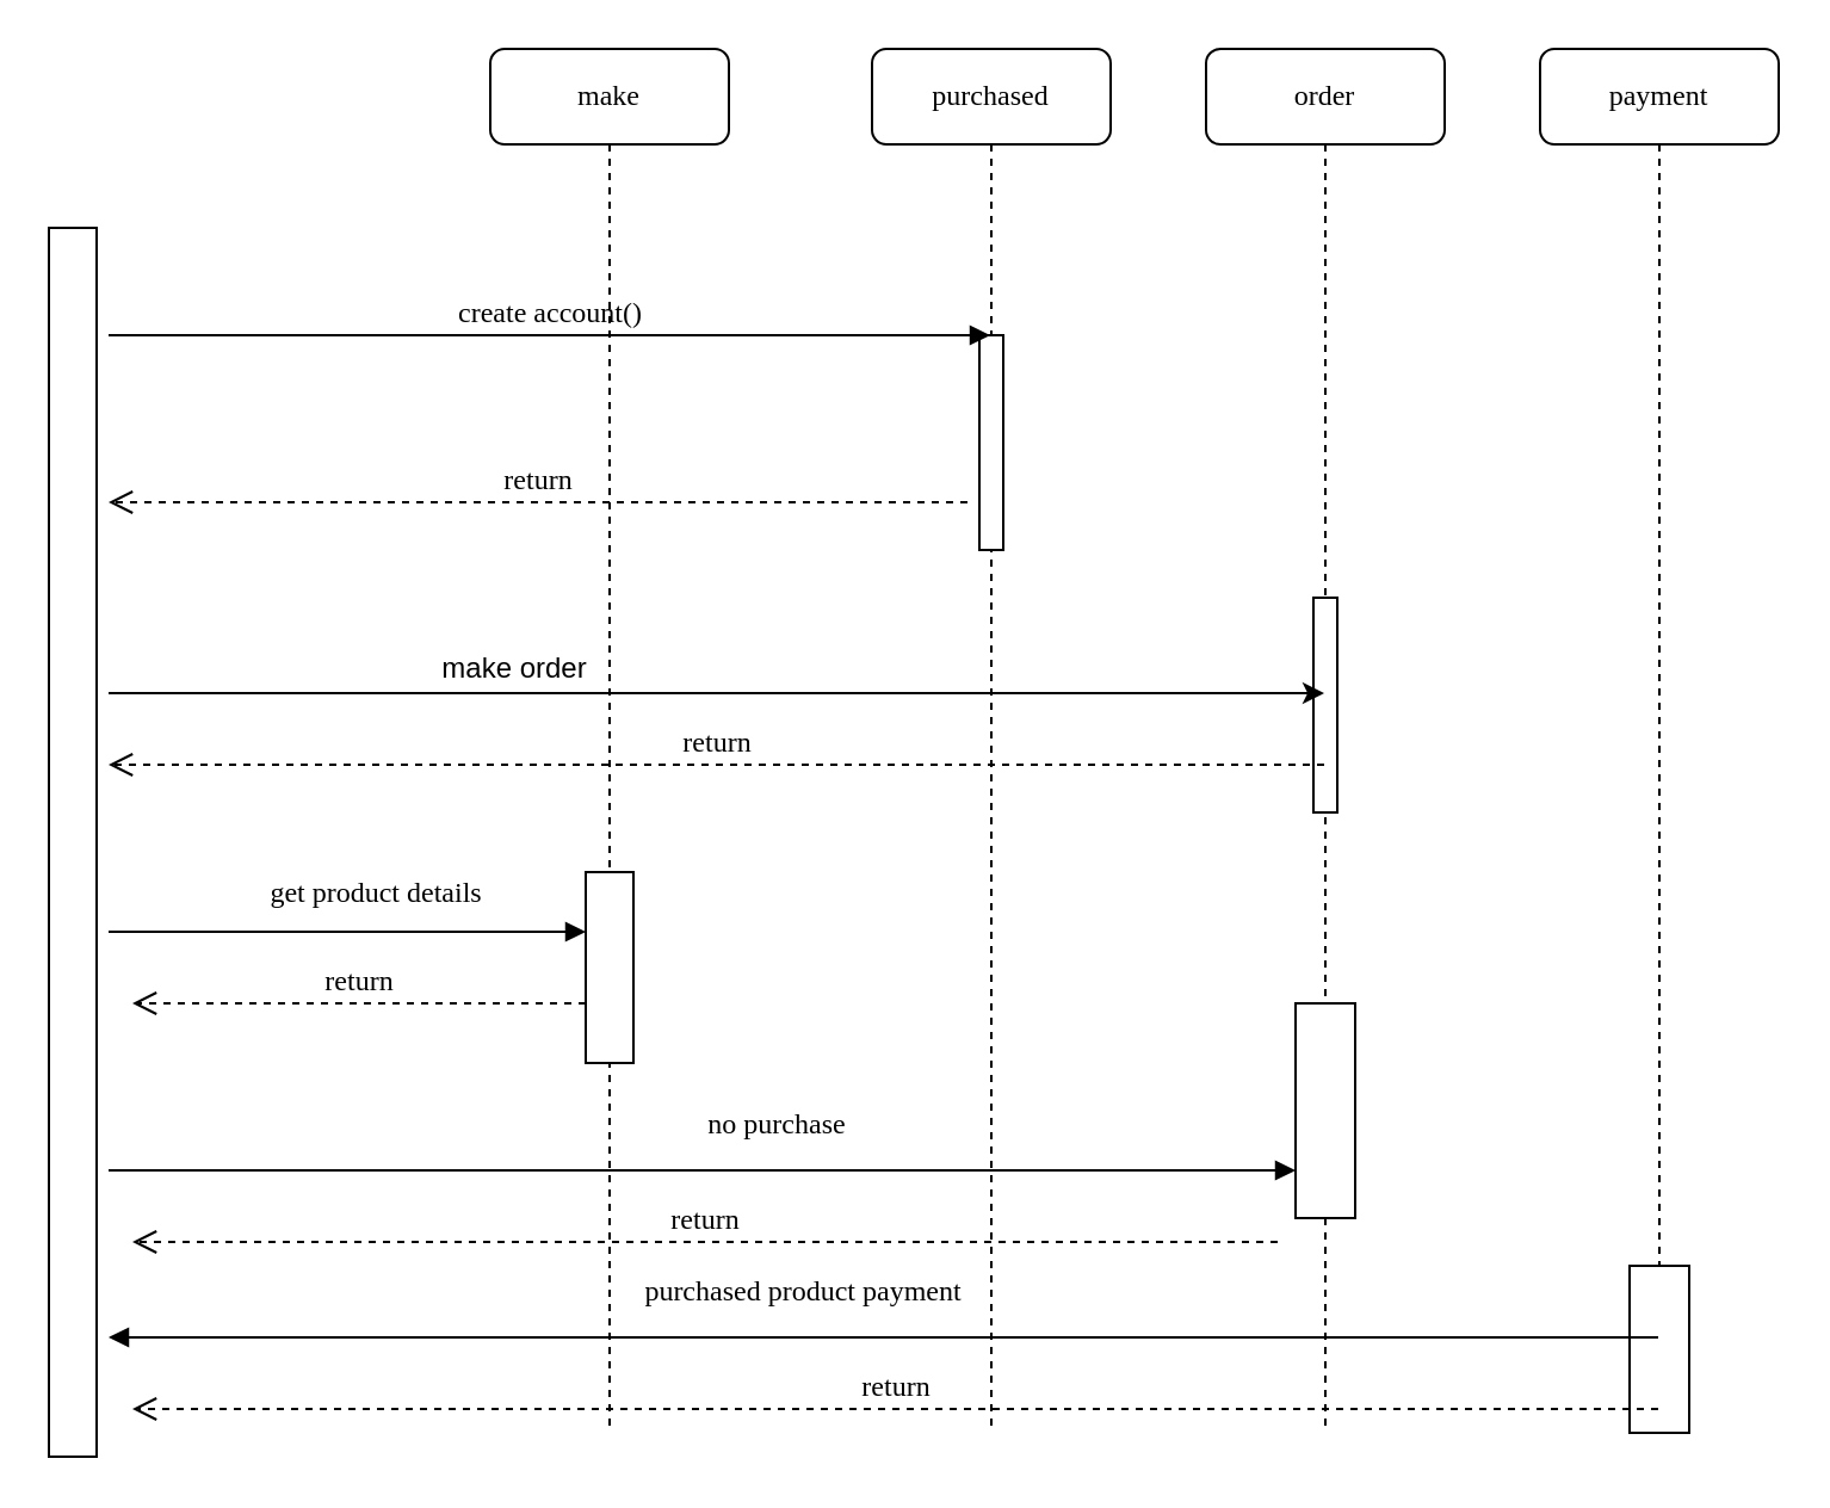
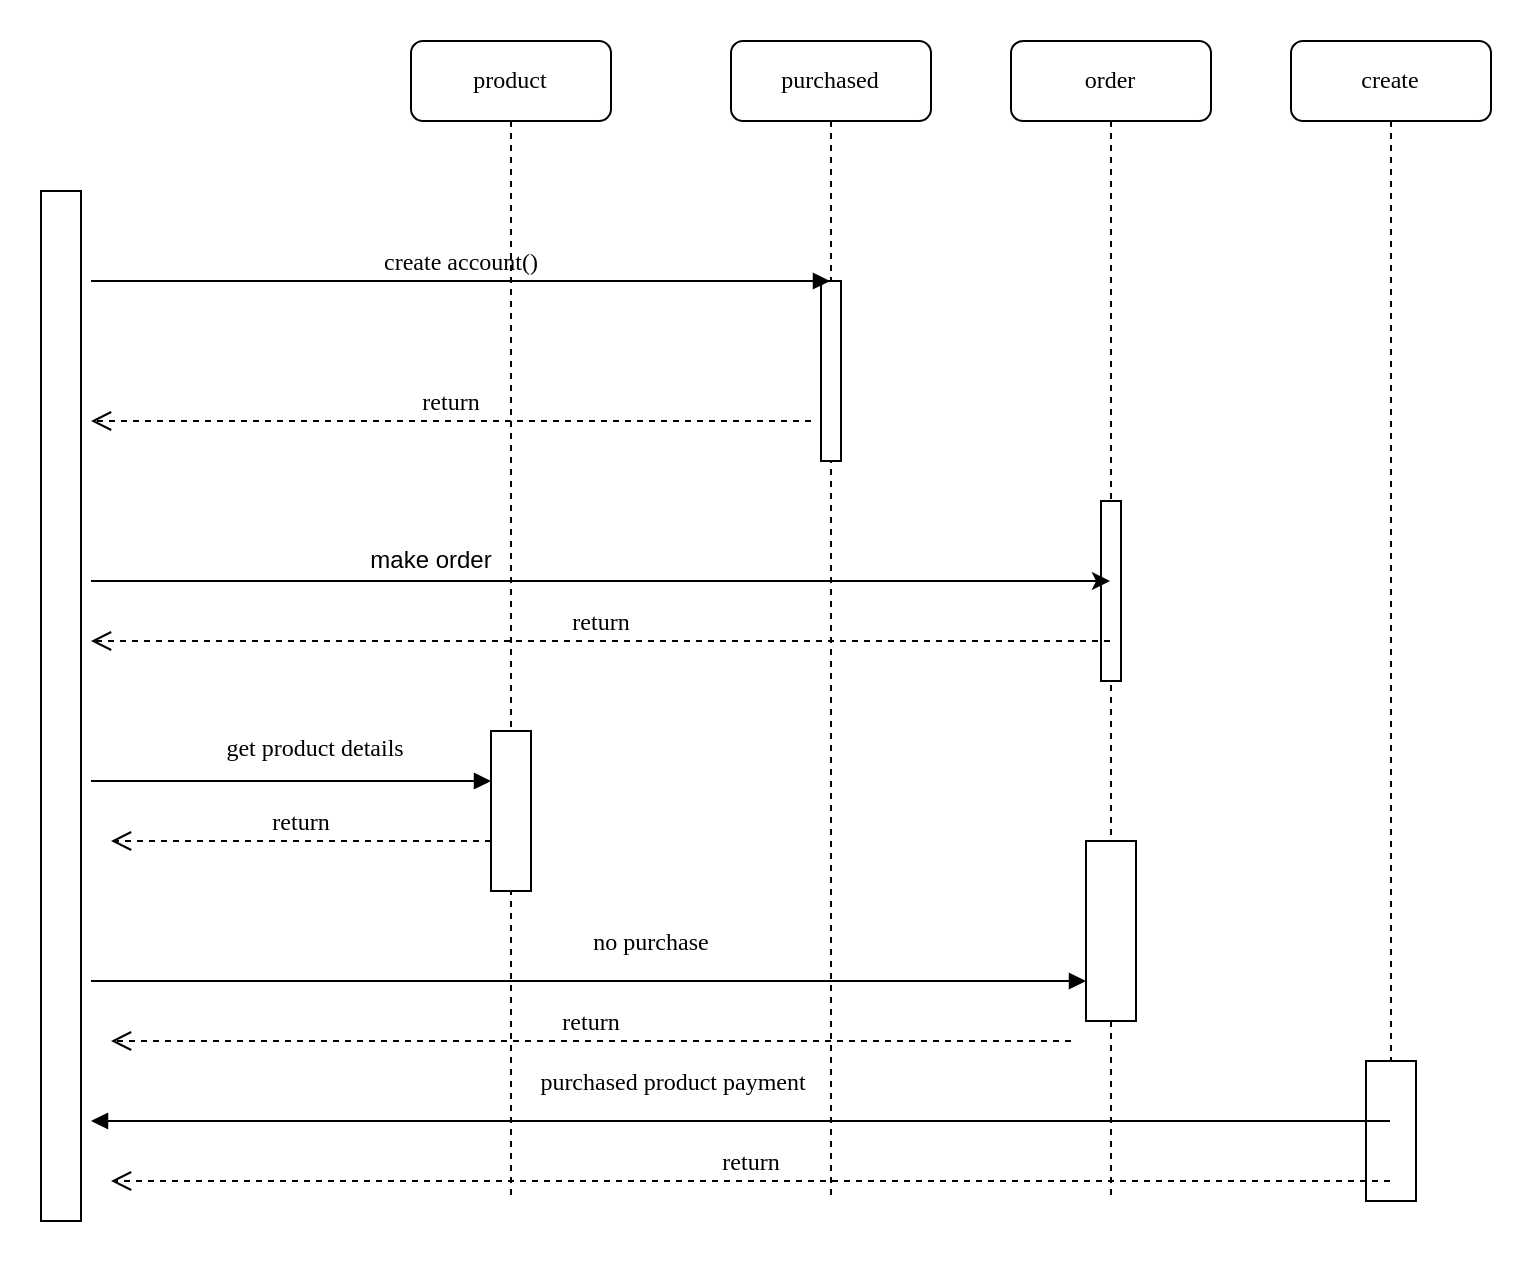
- <mxCell id="2" value="make" style="shape=umlLifeline;perimeter=lifelinePerimeter;whiteSpace=wrap;html=1;container=1;collapsible=0;recursiveResize=0;outlineConnect=0;rounded=1;shadow=0;comic=0;labelBackgroundColor=none;strokeWidth=1;fontFamily=Verdana;fontSize=12;align=center;" parent="1" vertex="1"><mxGeometry x="205" y="20" width="100" height="580" as="geometry" /></mxCell>
+ <mxCell id="2" value="product" style="shape=umlLifeline;perimeter=lifelinePerimeter;whiteSpace=wrap;html=1;container=1;collapsible=0;recursiveResize=0;outlineConnect=0;rounded=1;shadow=0;comic=0;labelBackgroundColor=none;strokeWidth=1;fontFamily=Verdana;fontSize=12;align=center;" parent="1" vertex="1"><mxGeometry x="205" y="20" width="100" height="580" as="geometry" /></mxCell>
- <mxCell id="10" value="payment" style="shape=umlLifeline;perimeter=lifelinePerimeter;whiteSpace=wrap;html=1;container=1;collapsible=0;recursiveResize=0;outlineConnect=0;rounded=1;shadow=0;comic=0;labelBackgroundColor=none;strokeWidth=1;fontFamily=Verdana;fontSize=12;align=center;" parent="1" vertex="1"><mxGeometry x="645" y="20" width="100" height="580" as="geometry" /></mxCell>
+ <mxCell id="10" value="create" style="shape=umlLifeline;perimeter=lifelinePerimeter;whiteSpace=wrap;html=1;container=1;collapsible=0;recursiveResize=0;outlineConnect=0;rounded=1;shadow=0;comic=0;labelBackgroundColor=none;strokeWidth=1;fontFamily=Verdana;fontSize=12;align=center;" parent="1" vertex="1"><mxGeometry x="645" y="20" width="100" height="580" as="geometry" /></mxCell>
